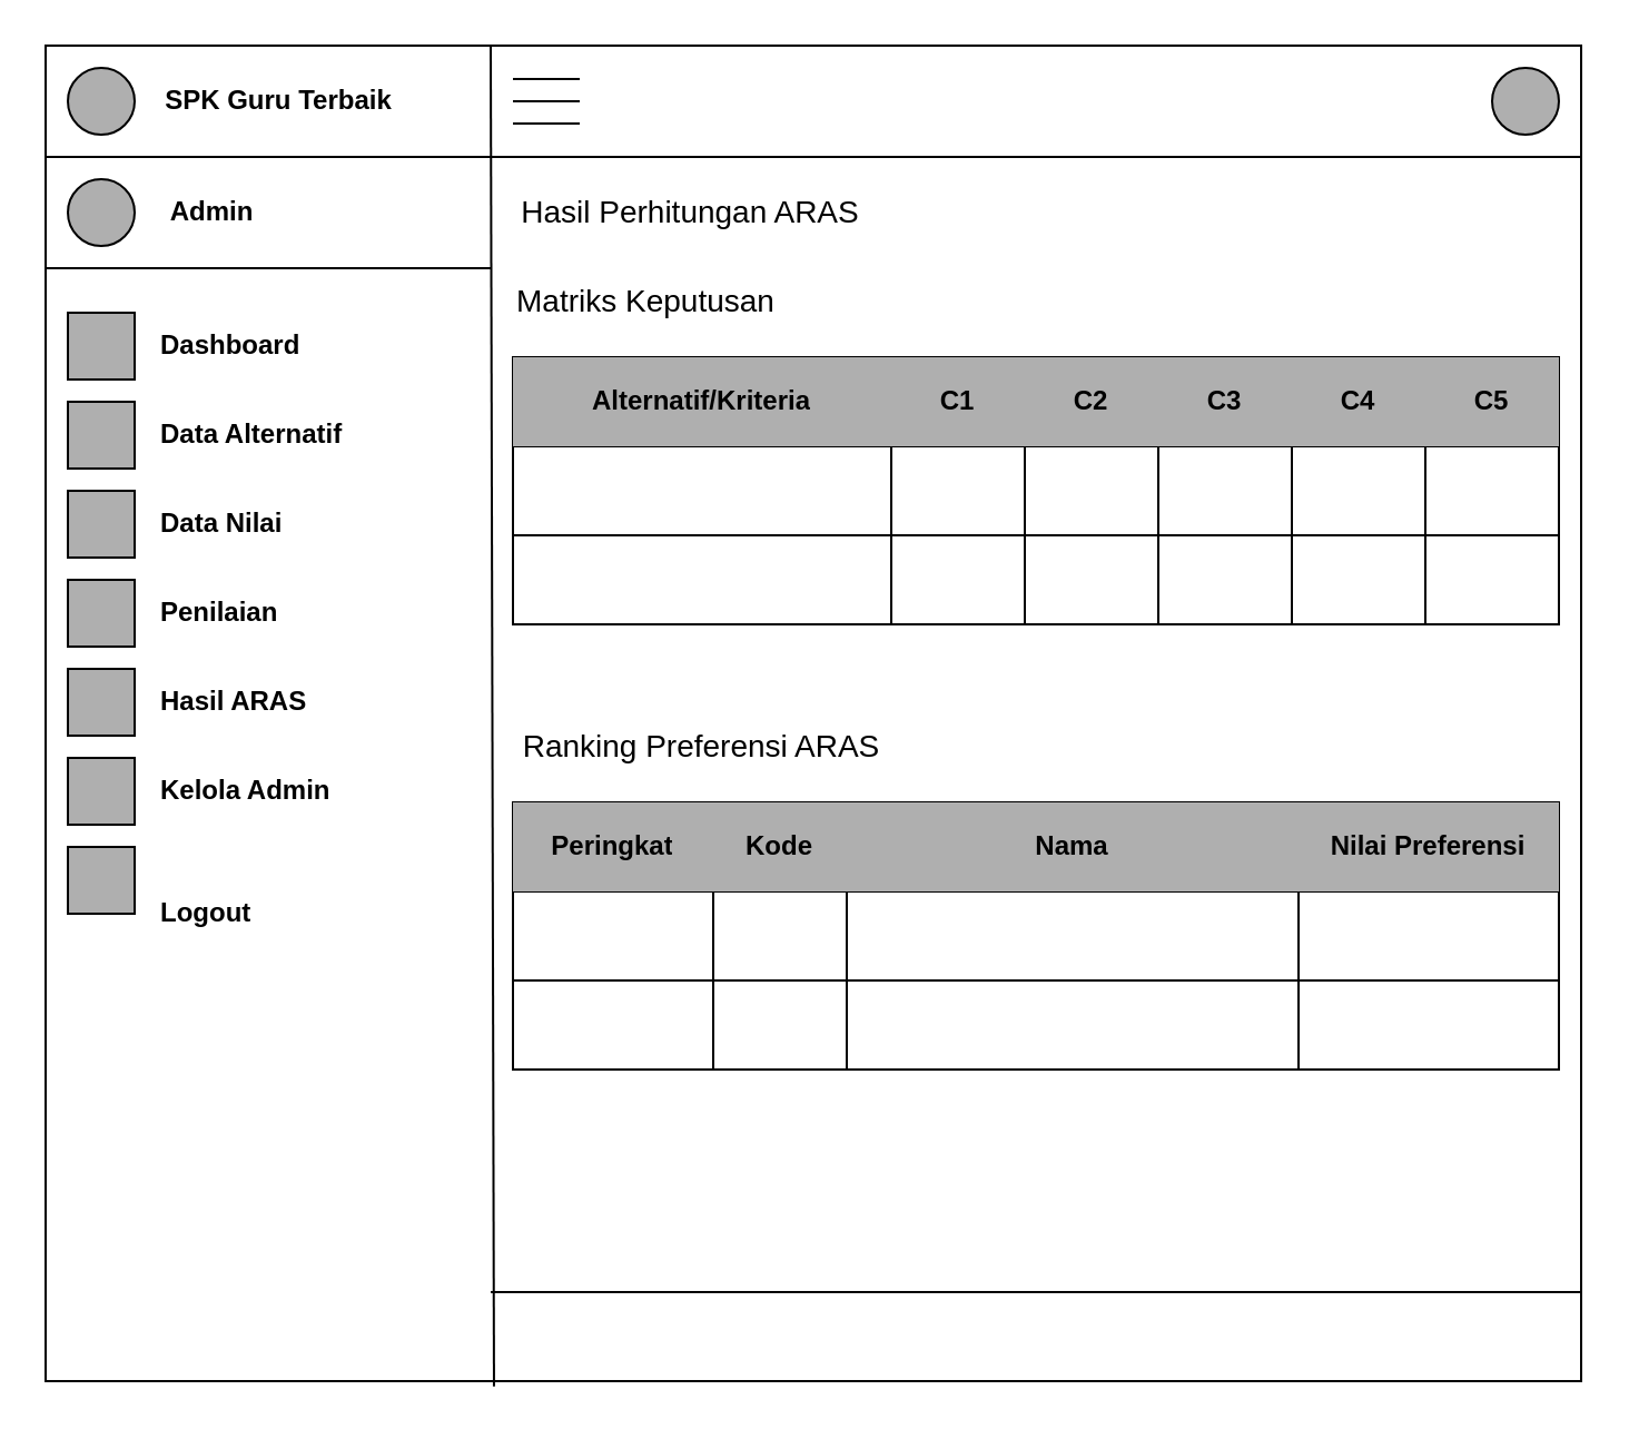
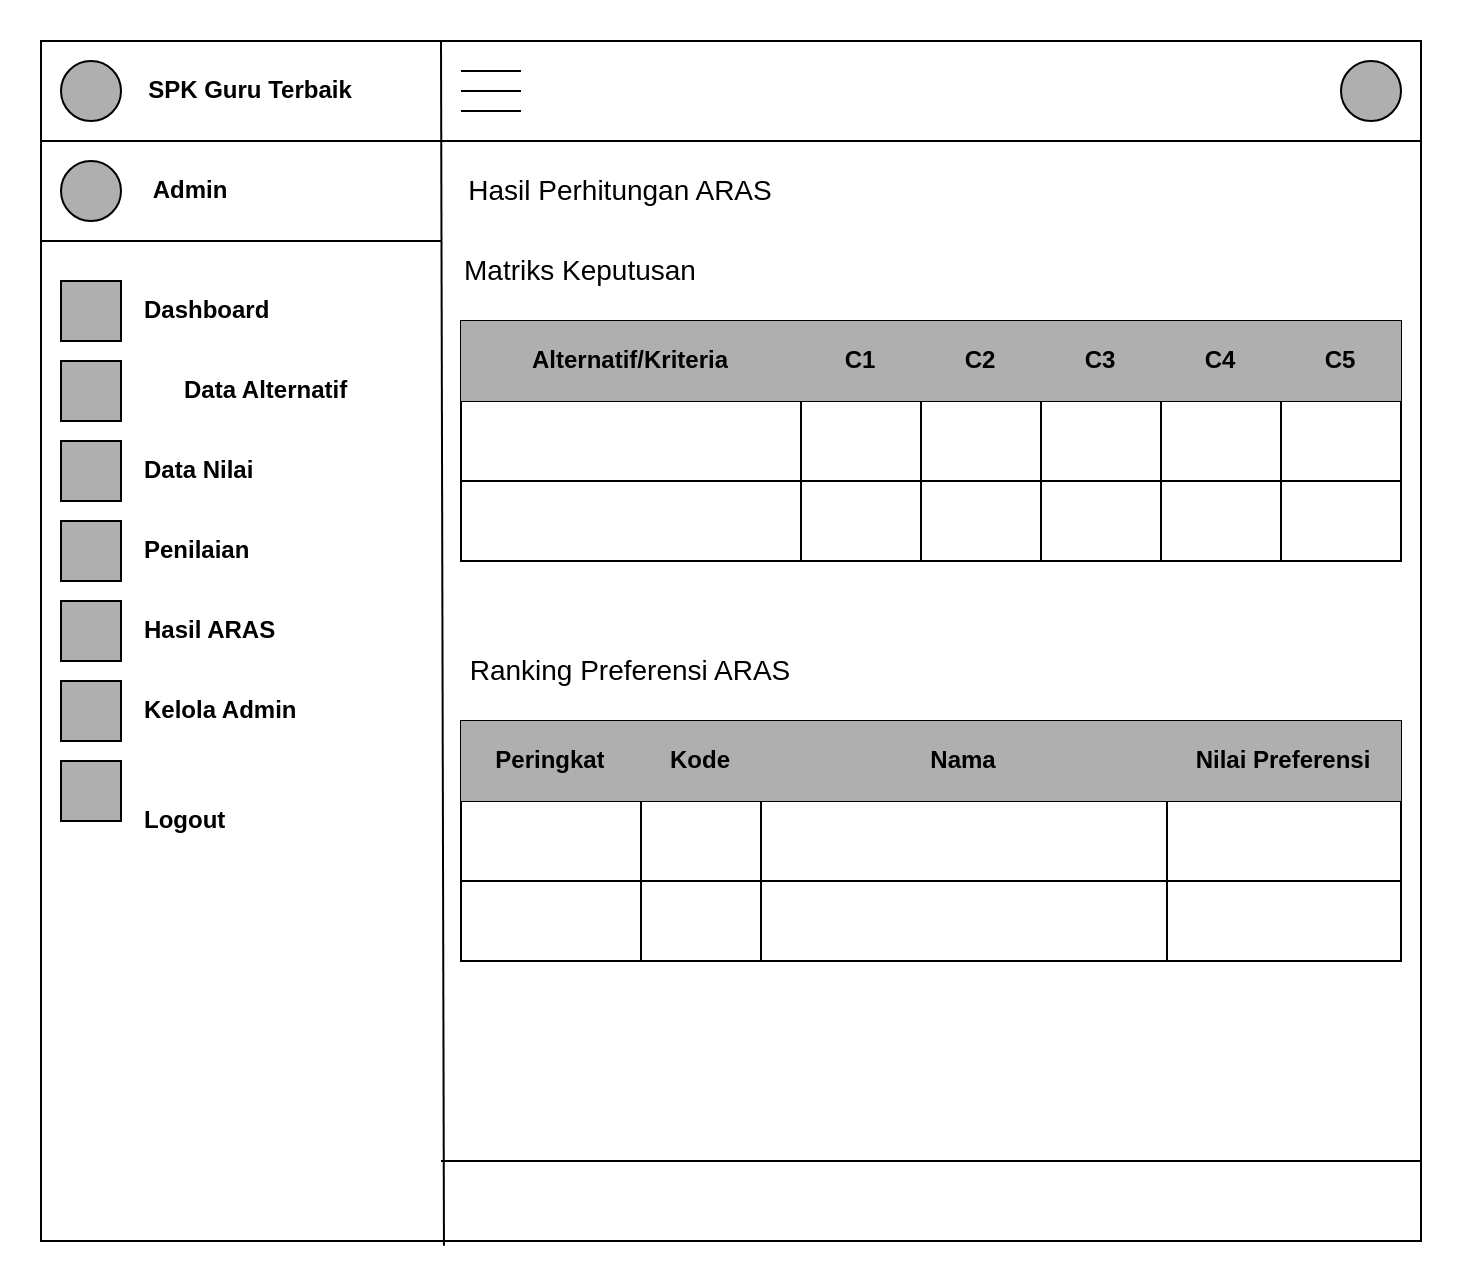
- <mxCell id="18" value="&lt;b&gt;Data Alternatif&lt;/b&gt;" style="text;html=1;align=left;verticalAlign=middle;whiteSpace=wrap;rounded=0;movable=0;resizable=0;rotatable=0;deletable=0;editable=0;locked=1;connectable=0;" parent="1" vertex="1"><mxGeometry x="70" y="180" width="110" height="30" as="geometry" /></mxCell>
+ <mxCell id="18" value="&lt;b&gt;Data Alternatif&lt;/b&gt;" style="text;html=1;align=left;verticalAlign=middle;whiteSpace=wrap;rounded=0;movable=0;resizable=0;rotatable=0;deletable=0;editable=0;locked=1;connectable=0;" parent="1" vertex="1"><mxGeometry x="90" y="180" width="110" height="30" as="geometry" /></mxCell>
